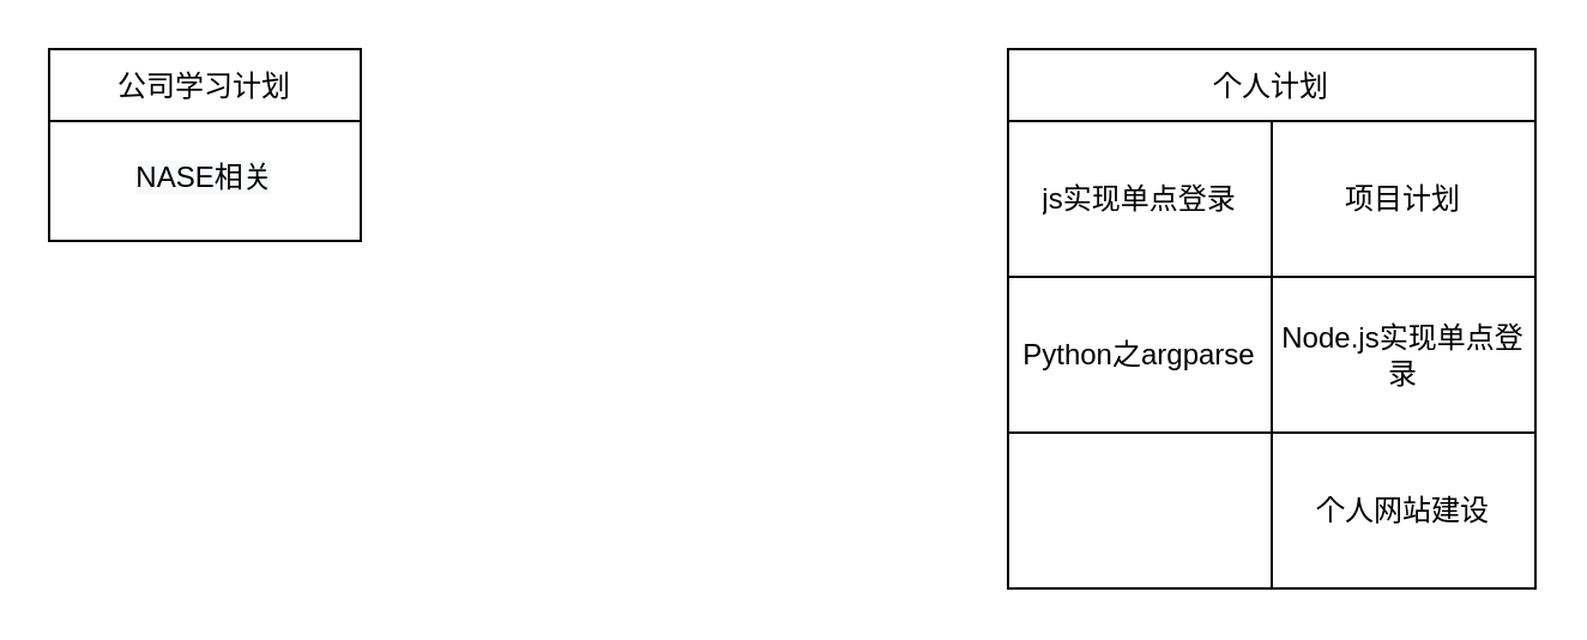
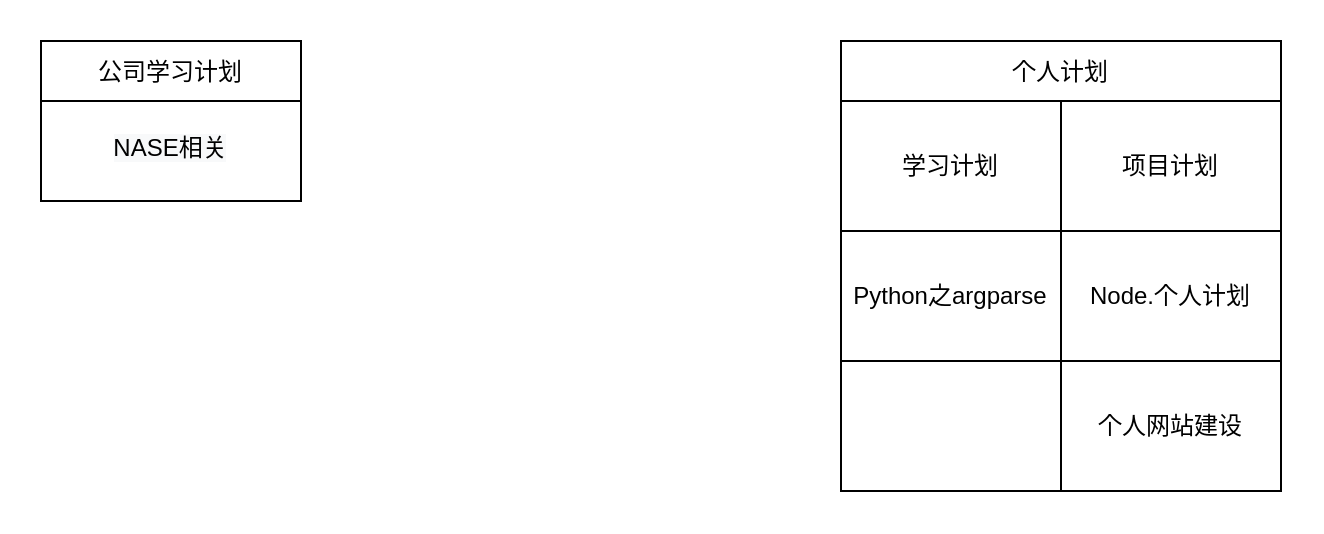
- <mxCell id="7" value="js实现单点登录" style="shape=partialRectangle;html=1;whiteSpace=wrap;connectable=0;overflow=hidden;fillColor=none;top=0;left=0;bottom=0;right=0;pointerEvents=1;" vertex="1" parent="6"><mxGeometry width="110" height="65" as="geometry"><mxRectangle width="110" height="65" as="alternateBounds" /></mxGeometry></mxCell>
+ <mxCell id="7" value="学习计划" style="shape=partialRectangle;html=1;whiteSpace=wrap;connectable=0;overflow=hidden;fillColor=none;top=0;left=0;bottom=0;right=0;pointerEvents=1;" vertex="1" parent="6"><mxGeometry width="110" height="65" as="geometry"><mxRectangle width="110" height="65" as="alternateBounds" /></mxGeometry></mxCell>
- <mxCell id="11" value="Node.js实现单点登录" style="shape=partialRectangle;html=1;whiteSpace=wrap;connectable=0;overflow=hidden;fillColor=none;top=0;left=0;bottom=0;right=0;pointerEvents=1;" vertex="1" parent="9"><mxGeometry x="110" width="110" height="65" as="geometry"><mxRectangle width="110" height="65" as="alternateBounds" /></mxGeometry></mxCell>
+ <mxCell id="11" value="Node.个人计划" style="shape=partialRectangle;html=1;whiteSpace=wrap;connectable=0;overflow=hidden;fillColor=none;top=0;left=0;bottom=0;right=0;pointerEvents=1;" vertex="1" parent="9"><mxGeometry x="110" width="110" height="65" as="geometry"><mxRectangle width="110" height="65" as="alternateBounds" /></mxGeometry></mxCell>
